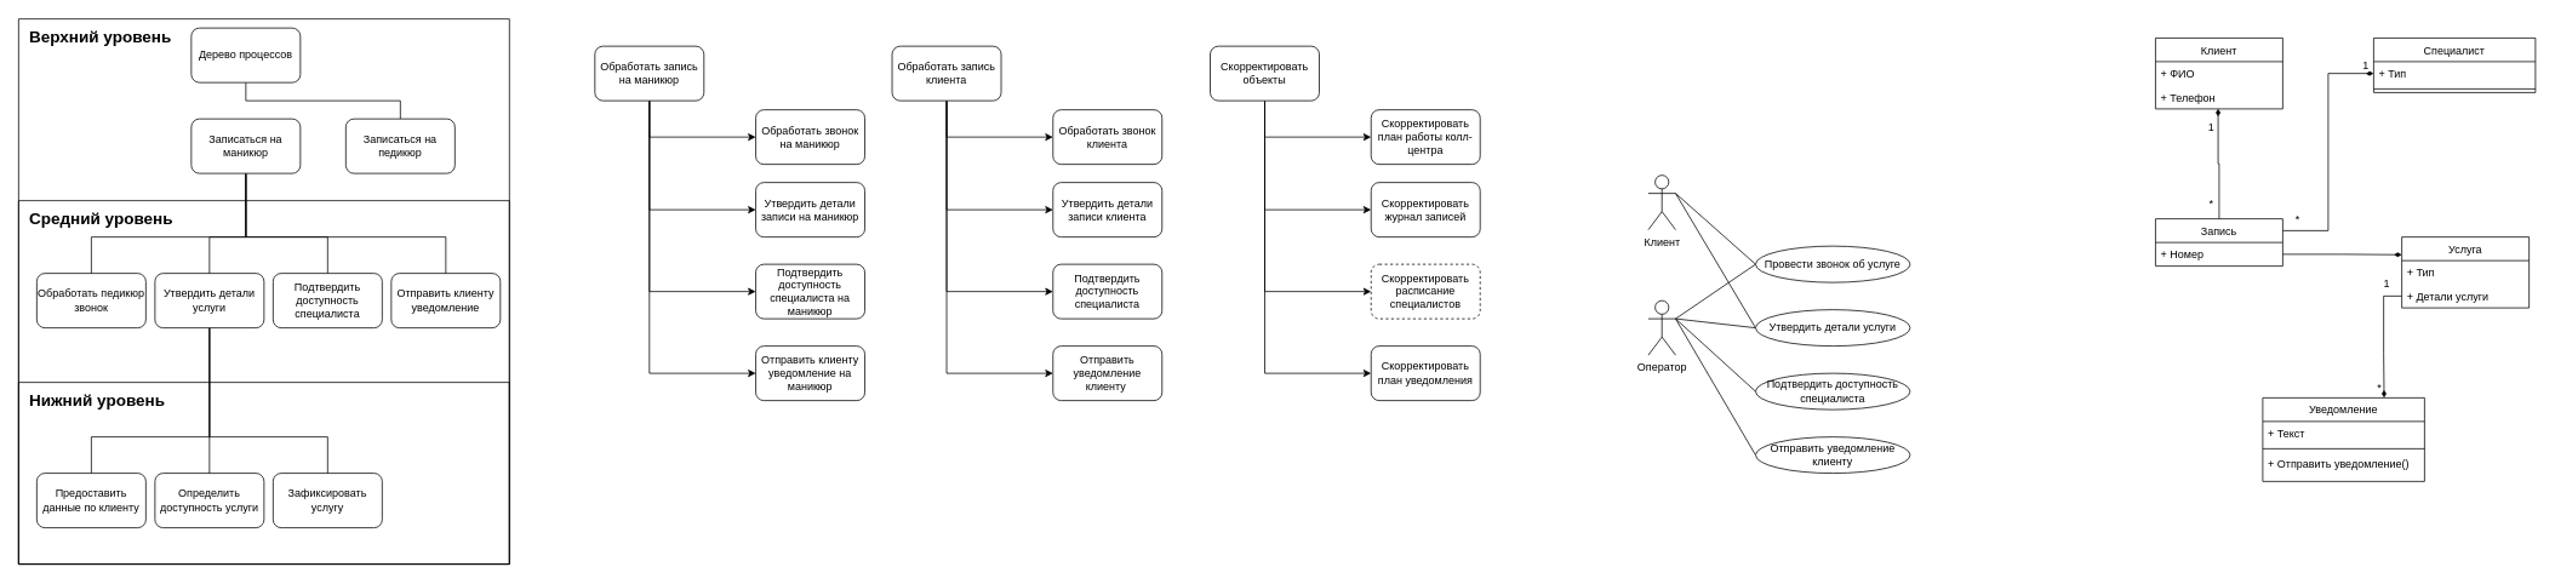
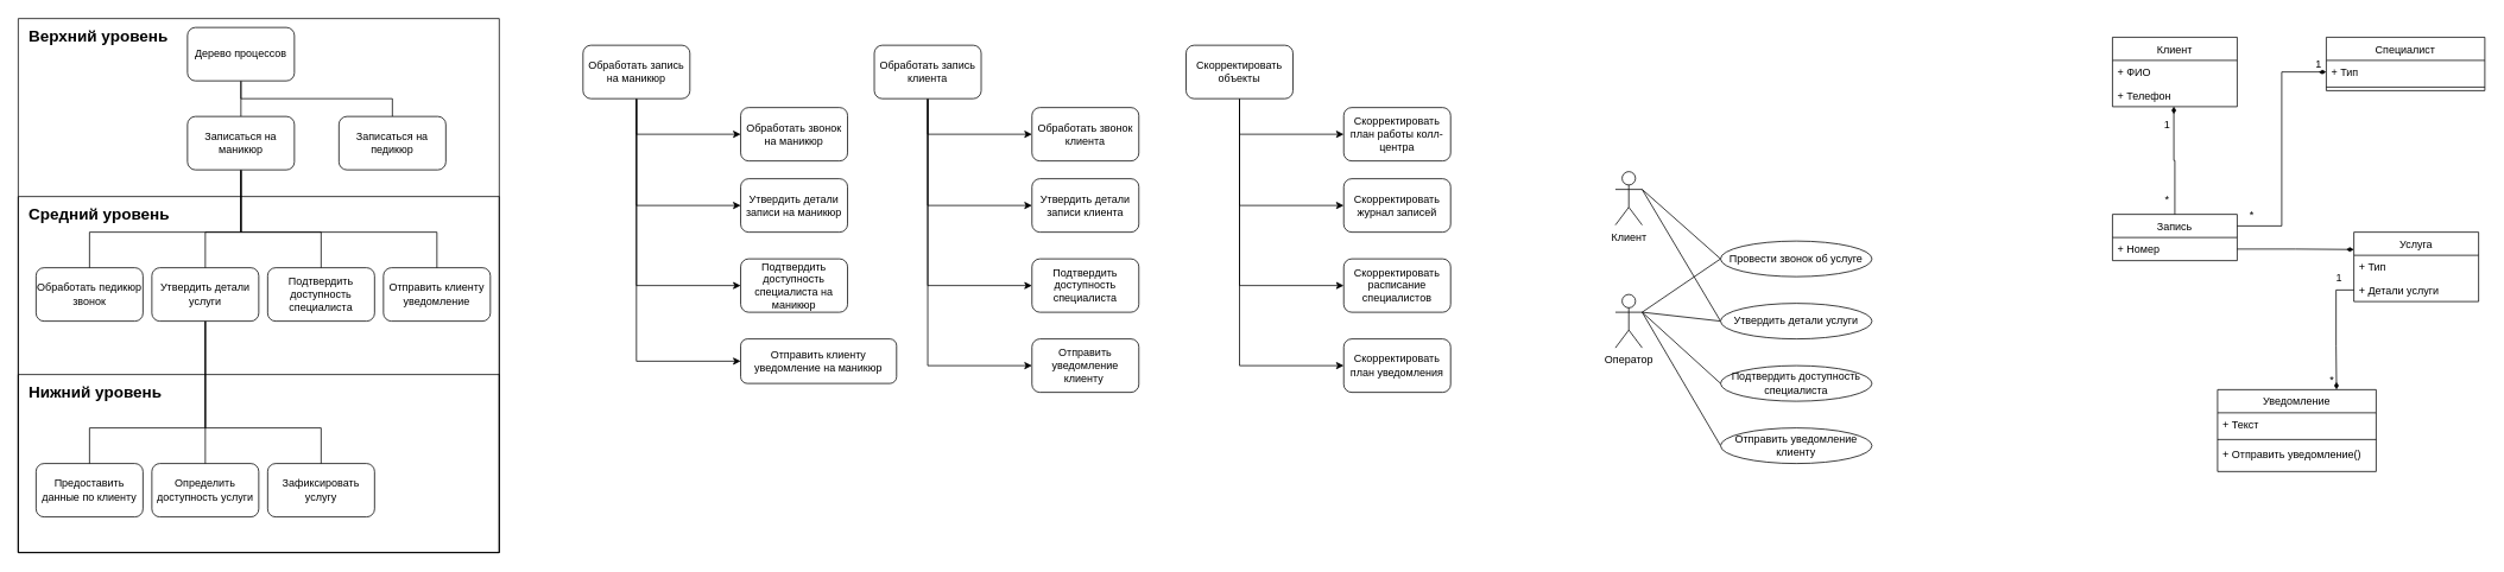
+ <mxCell id="18" style="edgeStyle=orthogonalEdgeStyle;rounded=0;orthogonalLoop=1;jettySize=auto;html=1;exitX=0.5;exitY=1;exitDx=0;exitDy=0;entryX=0.5;entryY=0;entryDx=0;entryDy=0;endArrow=none;endFill=0;fontSize=12;" edge="1" parent="2" source="20" target="25"><mxGeometry relative="1" as="geometry" /></mxCell>
- <mxCell id="52" value="Скорректировать расписание специалистов" style="rounded=1;whiteSpace=wrap;html=1;fontSize=12;align=center;dashed=1;" vertex="1" parent="1"><mxGeometry x="1508" y="290" width="120" height="60" as="geometry" /></mxCell>
+ <mxCell id="52" value="Скорректировать расписание специалистов" style="rounded=1;whiteSpace=wrap;html=1;fontSize=12;align=center;" vertex="1" parent="1"><mxGeometry x="1508" y="290" width="120" height="60" as="geometry" /></mxCell>
- <mxCell id="35" value="Отправить клиенту уведомление на маникюр" style="rounded=1;whiteSpace=wrap;html=1;fontSize=12;align=center;" vertex="1" parent="1"><mxGeometry x="831" y="380" width="120" height="60" as="geometry" /></mxCell>
+ <mxCell id="35" value="Отправить клиенту уведомление на маникюр" style="rounded=1;whiteSpace=wrap;html=1;fontSize=12;align=center;" vertex="1" parent="1"><mxGeometry x="831" y="380" width="175" height="50" as="geometry" /></mxCell>
